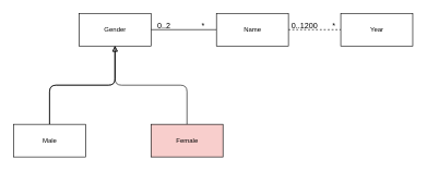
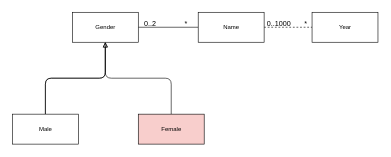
- <mxCell id="12" value="0..1200" style="text;html=1;strokeColor=none;fillColor=none;align=center;verticalAlign=middle;whiteSpace=wrap;rounded=0;" vertex="1" parent="1"><mxGeometry x="440" y="30" width="50" height="20" as="geometry" /></mxCell>
+ <mxCell id="12" value="0..1000" style="text;html=1;strokeColor=none;fillColor=none;align=center;verticalAlign=middle;whiteSpace=wrap;rounded=0;" vertex="1" parent="1"><mxGeometry x="440" y="30" width="50" height="20" as="geometry" /></mxCell>
